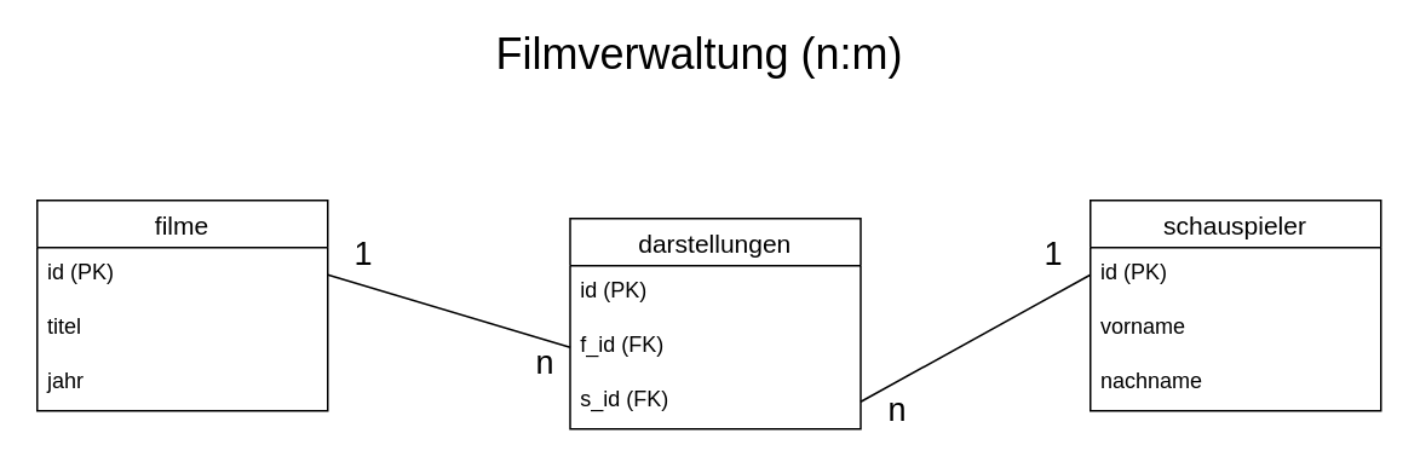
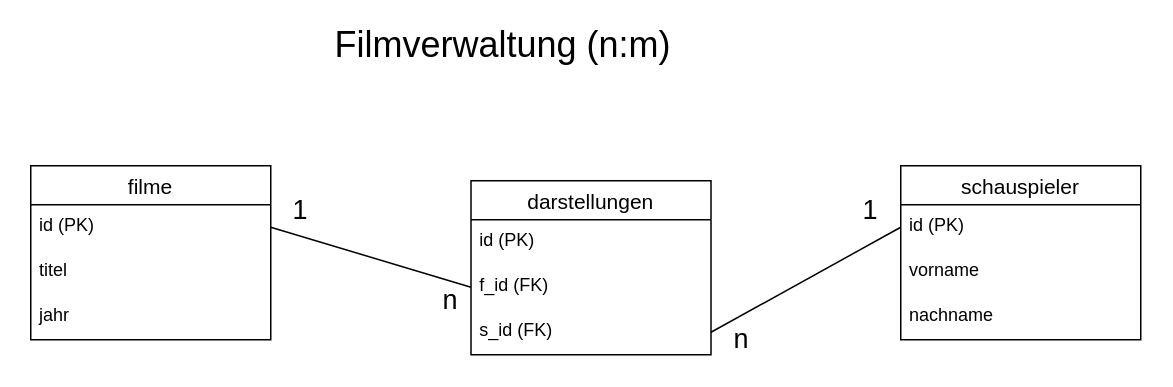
- <mxCell id="16" value="&lt;font style=&quot;font-size: 24px&quot;&gt;Filmverwaltung (n:m)&lt;/font&gt;" style="text;html=1;strokeColor=none;fillColor=none;align=center;verticalAlign=middle;whiteSpace=wrap;rounded=0;" vertex="1" parent="1"><mxGeometry x="220" y="20" width="330" height="20" as="geometry" /></mxCell>
+ <mxCell id="16" value="&lt;font style=&quot;font-size: 24px&quot;&gt;Filmverwaltung (n:m)&lt;/font&gt;" style="text;html=1;strokeColor=none;fillColor=none;align=center;verticalAlign=middle;whiteSpace=wrap;rounded=0;" vertex="1" parent="1"><mxGeometry x="170" y="20" width="330" height="20" as="geometry" /></mxCell>
